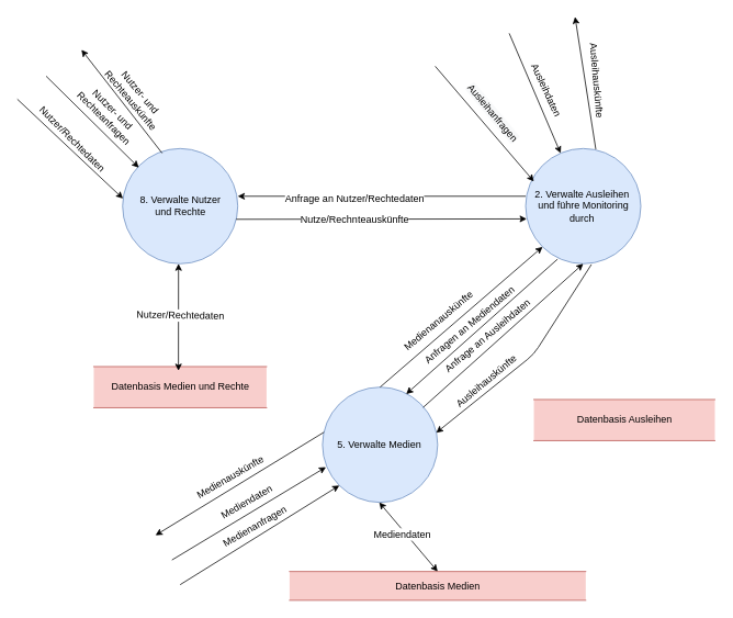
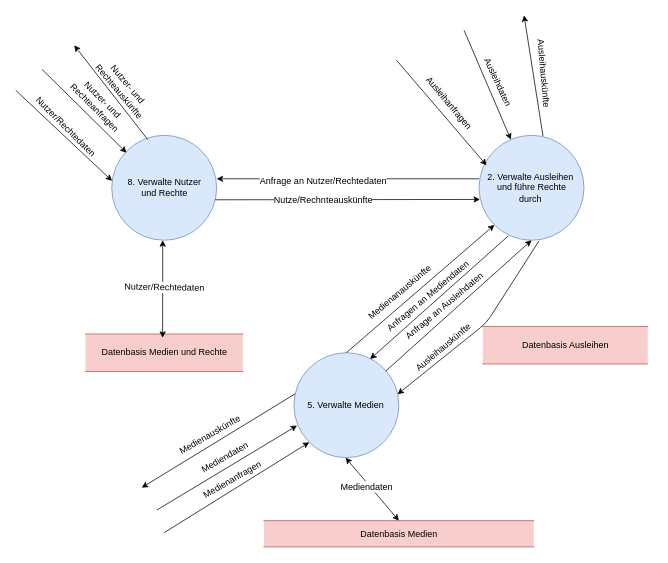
- <mxCell id="3" value="2. Verwalte Ausleihen&amp;nbsp;&lt;br&gt;und führe Monitoring&lt;br&gt;durch&amp;nbsp;" style="shape=ellipse;html=1;dashed=0;whitespace=wrap;perimeter=ellipsePerimeter;fillColor=#dae8fc;strokeColor=#6c8ebf;" vertex="1" parent="1"><mxGeometry x="638" y="180" width="140" height="140" as="geometry" /></mxCell>
+ <mxCell id="3" value="2. Verwalte Ausleihen&amp;nbsp;&lt;br&gt;und führe Rechte&lt;br&gt;durch&amp;nbsp;" style="shape=ellipse;html=1;dashed=0;whitespace=wrap;perimeter=ellipsePerimeter;fillColor=#dae8fc;strokeColor=#6c8ebf;" vertex="1" parent="1"><mxGeometry x="638" y="180" width="140" height="140" as="geometry" /></mxCell>
- <mxCell id="6" value="Datenbasis Ausleihen" style="html=1;dashed=0;whitespace=wrap;shape=partialRectangle;right=0;left=0;fillColor=#f8cecc;strokeColor=#b85450;" vertex="1" parent="1"><mxGeometry x="648" y="485" width="220" height="50" as="geometry" /></mxCell>
+ <mxCell id="6" value="Datenbasis Ausleihen" style="html=1;dashed=0;whitespace=wrap;shape=partialRectangle;right=0;left=0;fillColor=#f8cecc;strokeColor=#b85450;" vertex="1" parent="1"><mxGeometry x="643" y="435" width="220" height="50" as="geometry" /></mxCell>
